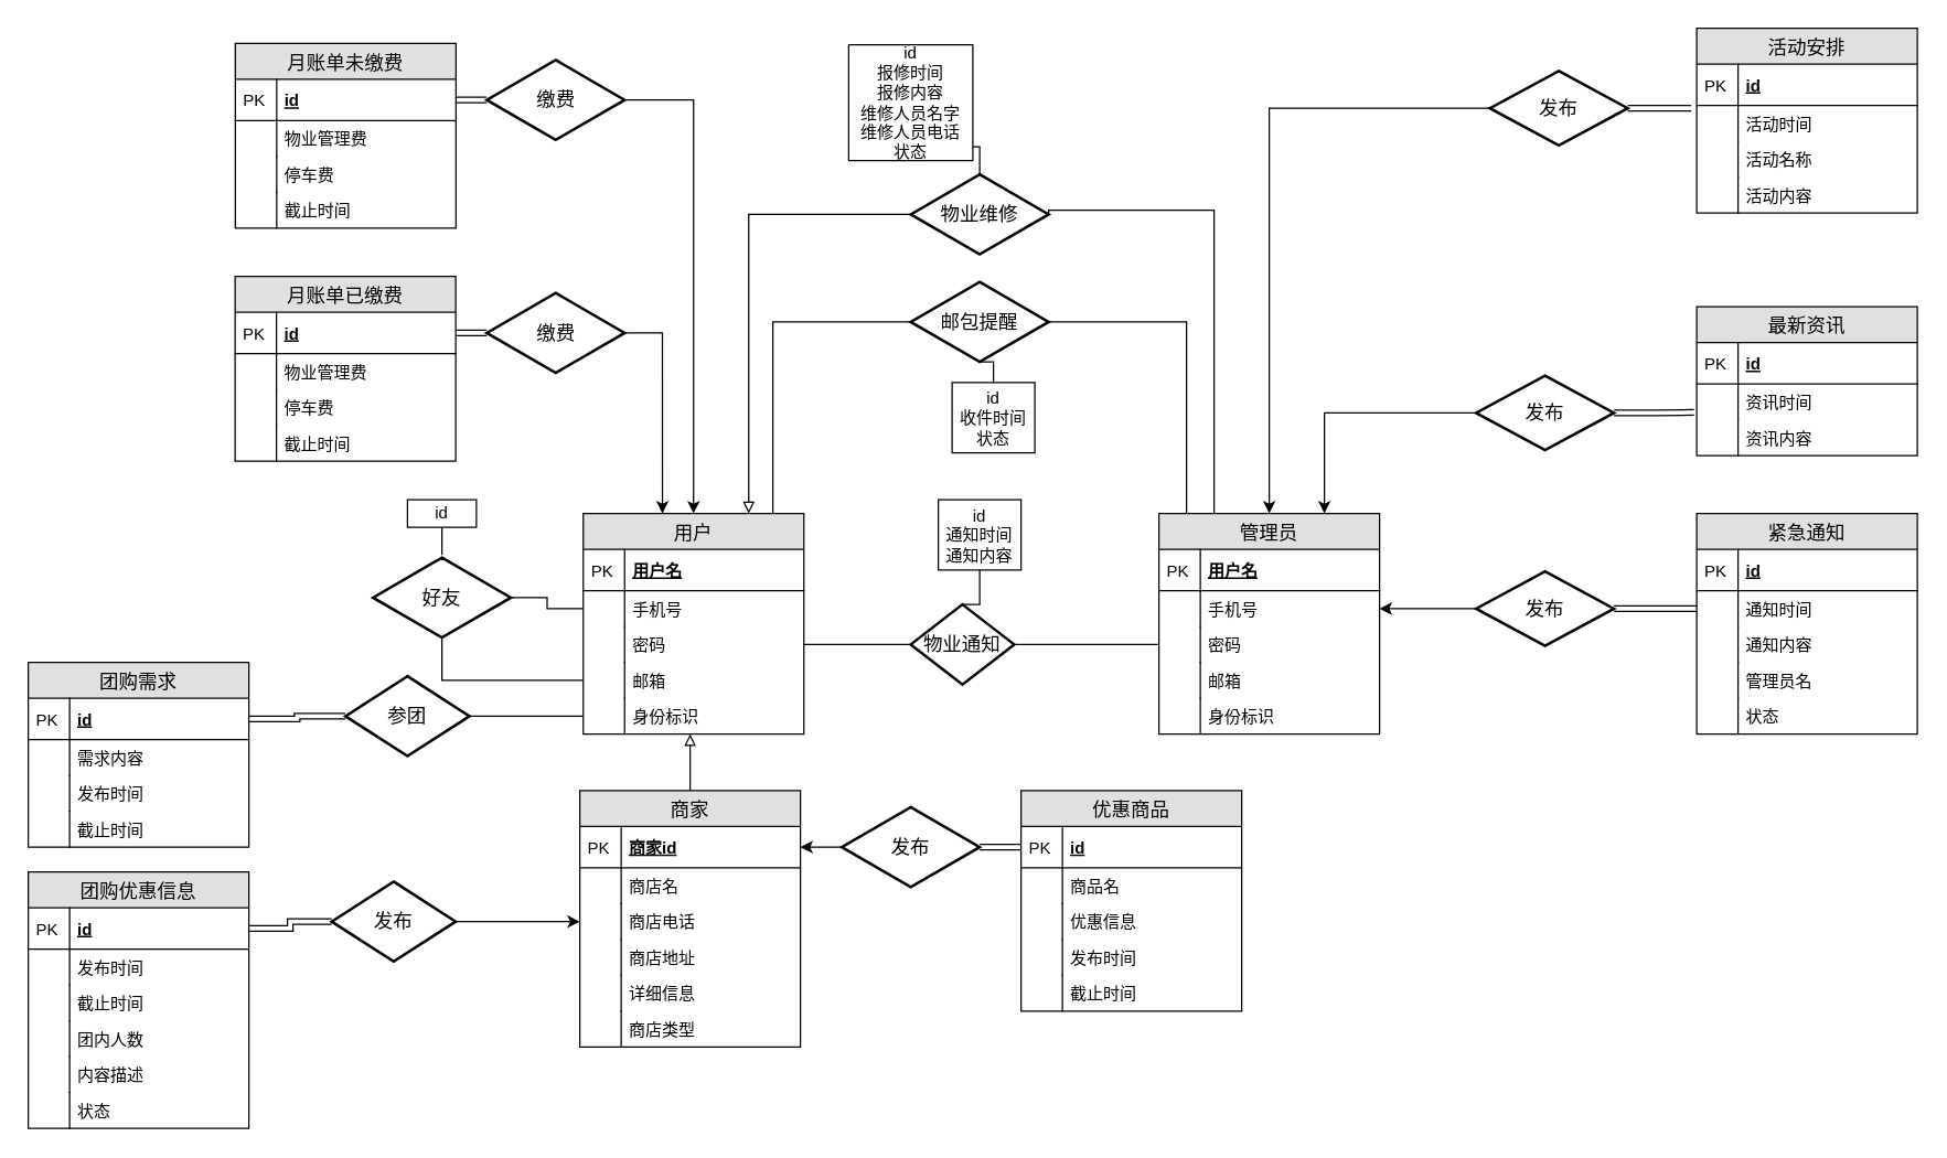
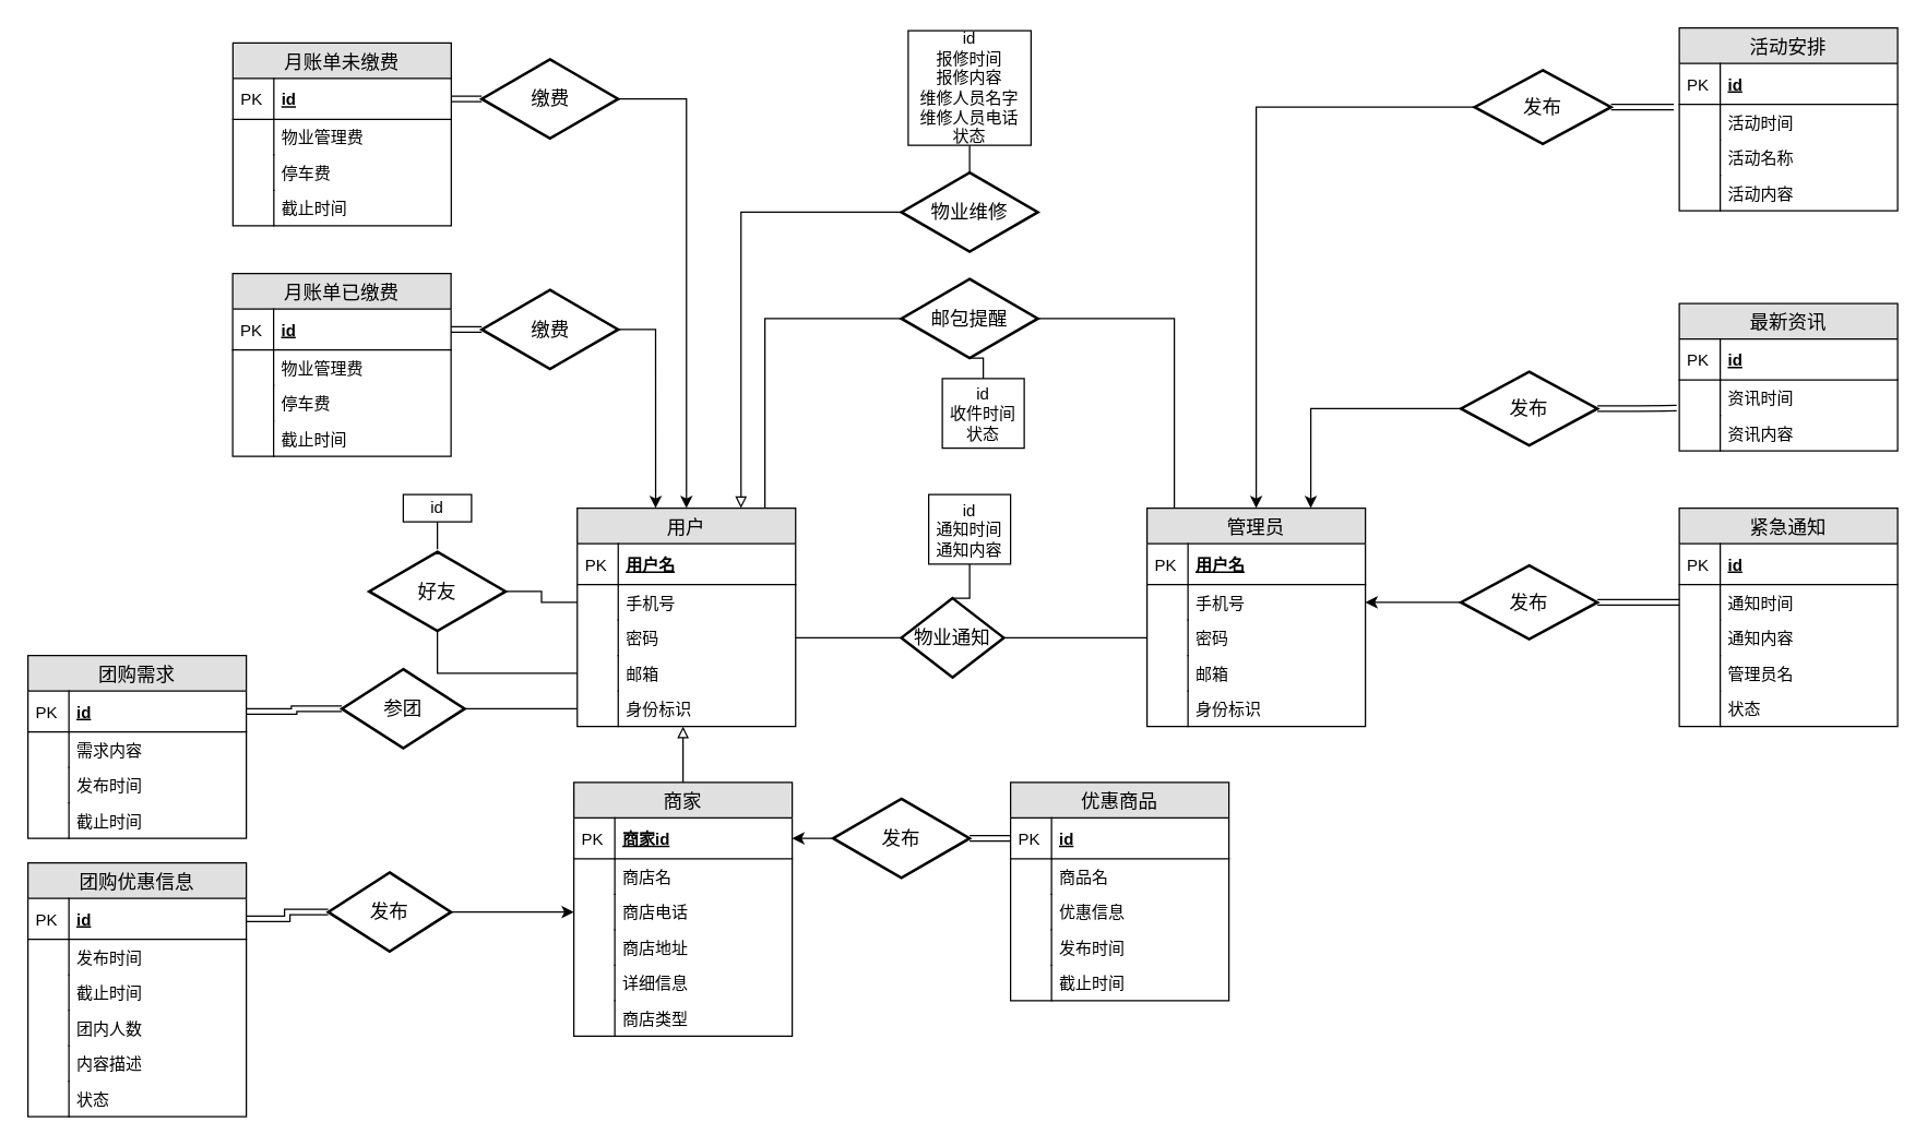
- <mxCell id="159" value="id&lt;br&gt;报修时间&lt;br&gt;报修内容&lt;br&gt;维修人员名字&lt;br&gt;维修人员电话&lt;br&gt;状态&lt;br&gt;" style="rounded=0;whiteSpace=wrap;html=1;" vertex="1" parent="1"><mxGeometry x="615" y="32" width="90" height="84" as="geometry" /></mxCell>
+ <mxCell id="159" value="id&lt;br&gt;报修时间&lt;br&gt;报修内容&lt;br&gt;维修人员名字&lt;br&gt;维修人员电话&lt;br&gt;状态&lt;br&gt;" style="rounded=0;whiteSpace=wrap;html=1;" vertex="1" parent="1"><mxGeometry x="665" y="22" width="90" height="84" as="geometry" /></mxCell>
- <mxCell id="158" style="edgeStyle=orthogonalEdgeStyle;rounded=0;orthogonalLoop=1;jettySize=auto;html=1;exitX=1;exitY=0.5;exitDx=0;exitDy=0;entryX=0.25;entryY=0;entryDx=0;entryDy=0;startArrow=none;startFill=0;endArrow=none;endFill=0;" edge="1" parent="1" source="153" target="16"><mxGeometry relative="1" as="geometry"><Array as="points"><mxPoint x="760" y="152" /><mxPoint x="880" y="152" /></Array></mxGeometry></mxCell>
